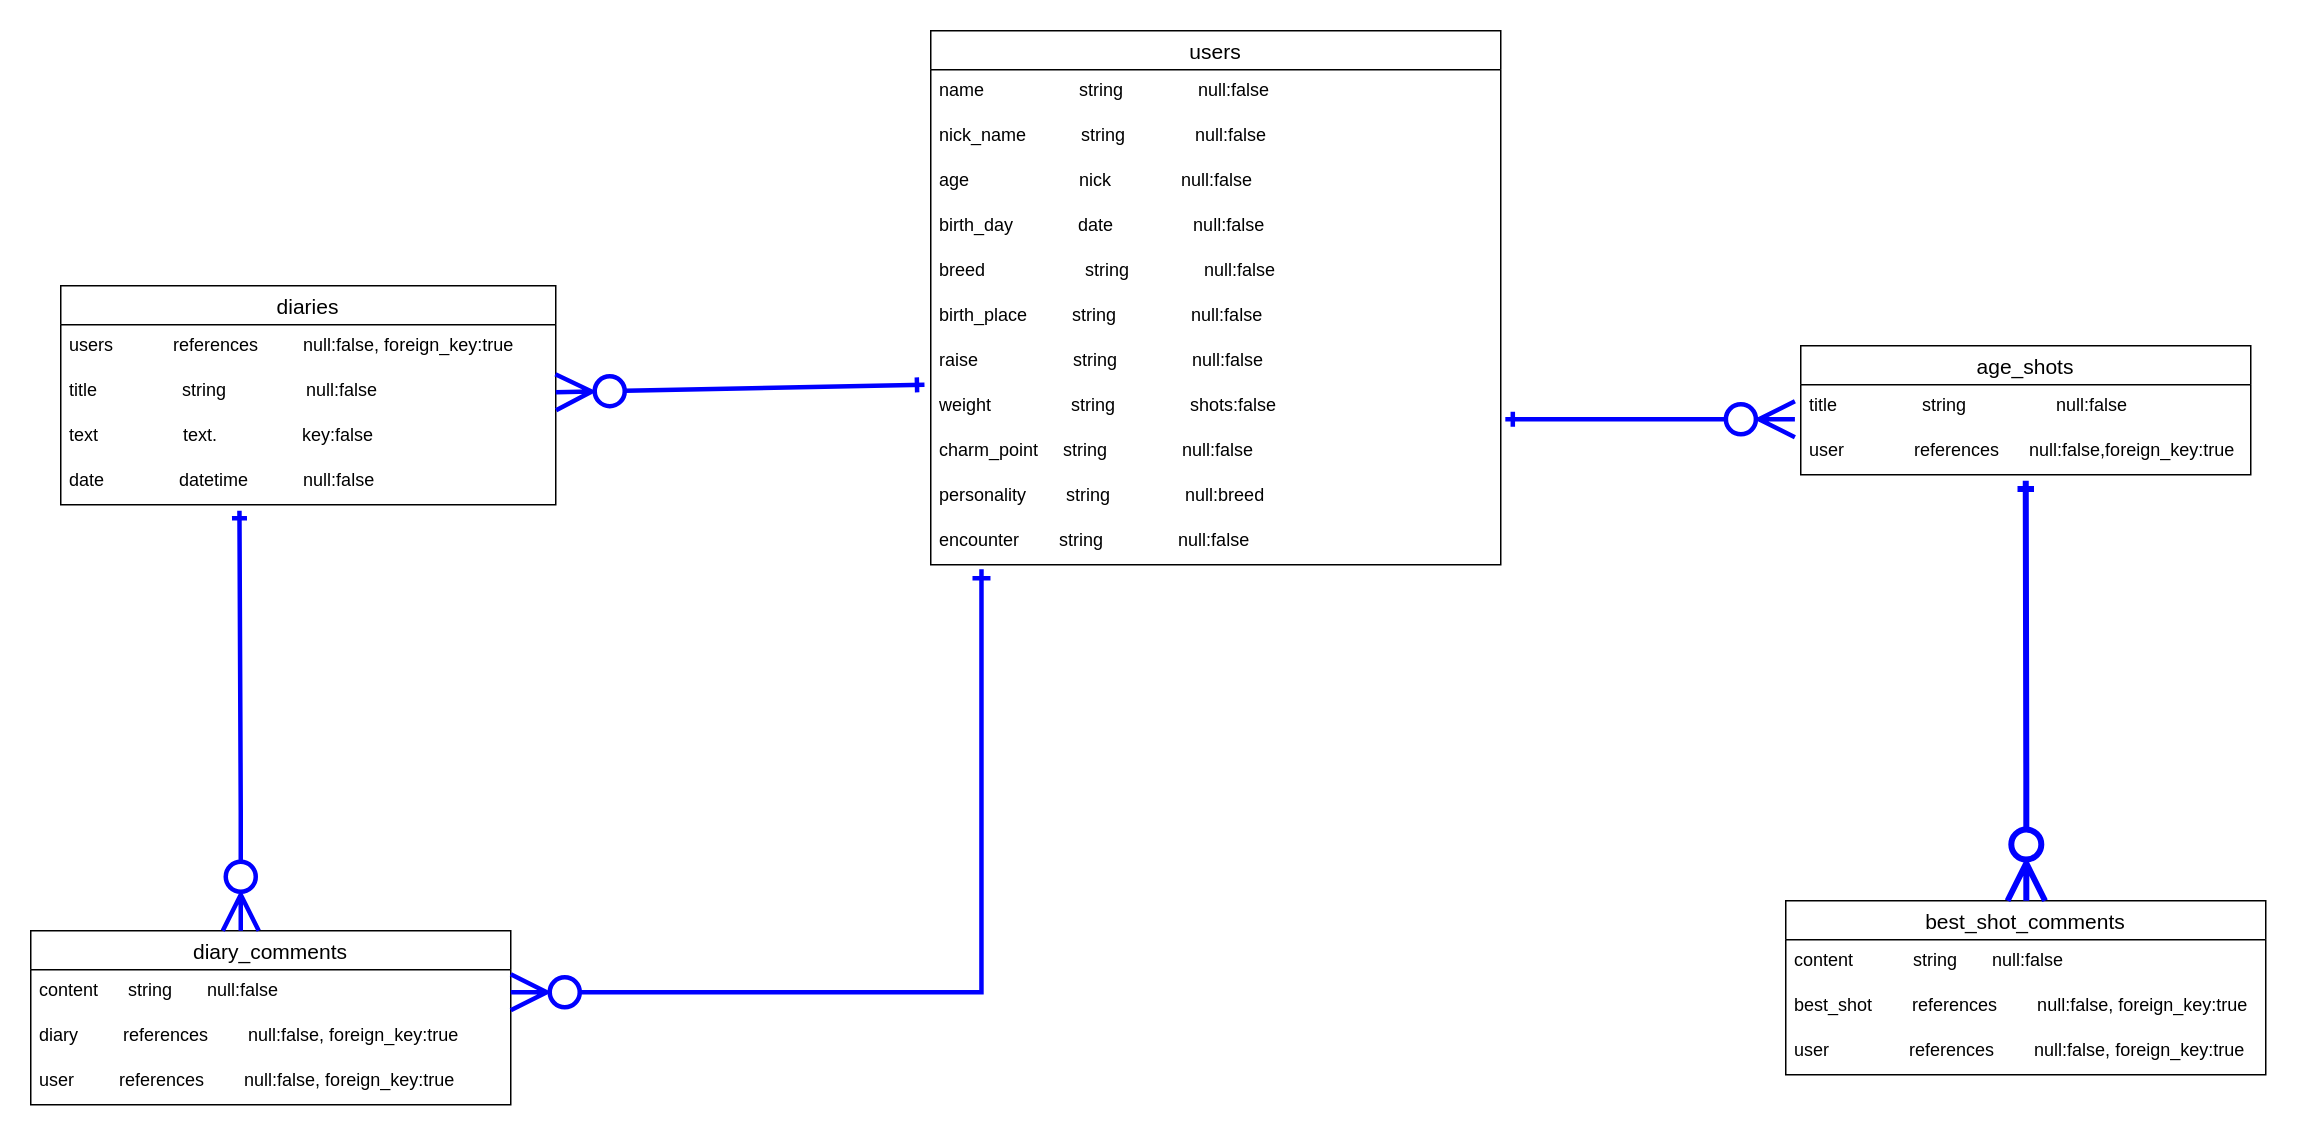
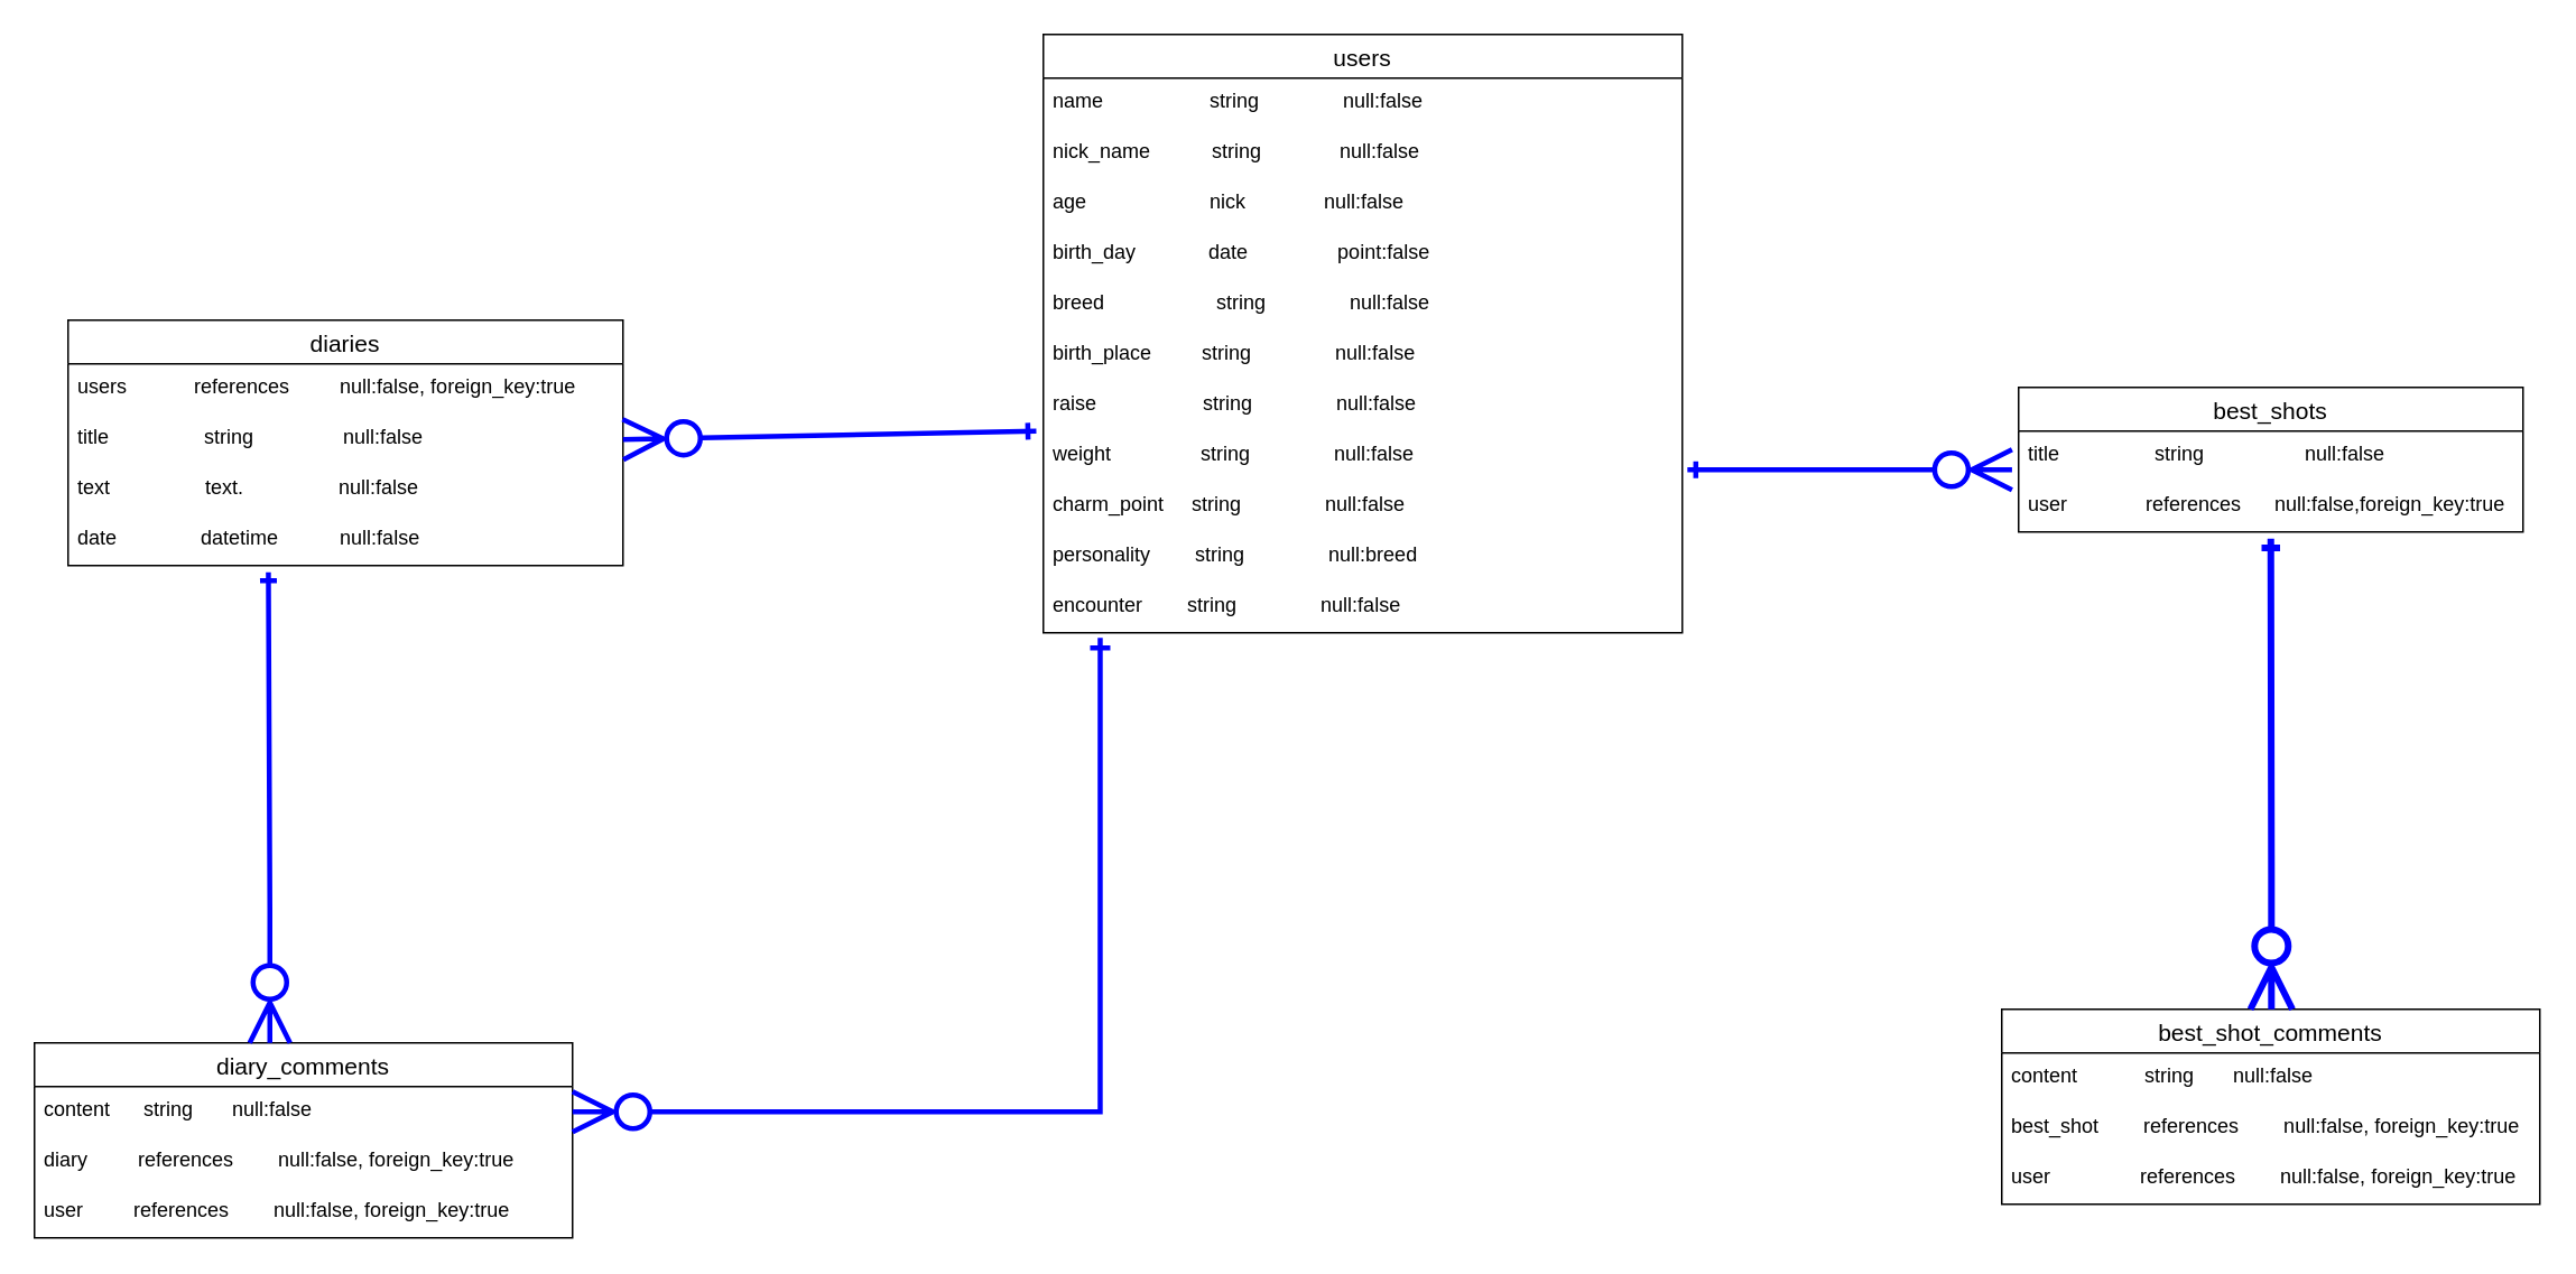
- <mxCell id="6" value="birth_day             date                null:false" style="text;strokeColor=none;fillColor=none;spacingLeft=4;spacingRight=4;overflow=hidden;rotatable=0;points=[[0,0.5],[1,0.5]];portConstraint=eastwest;fontSize=12;" parent="2" vertex="1"><mxGeometry y="116" width="380" height="30" as="geometry" /></mxCell>
+ <mxCell id="6" value="birth_day             date                point:false" style="text;strokeColor=none;fillColor=none;spacingLeft=4;spacingRight=4;overflow=hidden;rotatable=0;points=[[0,0.5],[1,0.5]];portConstraint=eastwest;fontSize=12;" parent="2" vertex="1"><mxGeometry y="116" width="380" height="30" as="geometry" /></mxCell>
- <mxCell id="19" value="age_shots" style="swimlane;fontStyle=0;childLayout=stackLayout;horizontal=1;startSize=26;horizontalStack=0;resizeParent=1;resizeParentMax=0;resizeLast=0;collapsible=1;marginBottom=0;align=center;fontSize=14;" parent="1" vertex="1"><mxGeometry x="1200" y="230" width="300" height="86" as="geometry" /></mxCell>
+ <mxCell id="19" value="best_shots" style="swimlane;fontStyle=0;childLayout=stackLayout;horizontal=1;startSize=26;horizontalStack=0;resizeParent=1;resizeParentMax=0;resizeLast=0;collapsible=1;marginBottom=0;align=center;fontSize=14;" parent="1" vertex="1"><mxGeometry x="1200" y="230" width="300" height="86" as="geometry" /></mxCell>
- <mxCell id="10" value="weight                string               shots:false" style="text;strokeColor=none;fillColor=none;spacingLeft=4;spacingRight=4;overflow=hidden;rotatable=0;points=[[0,0.5],[1,0.5]];portConstraint=eastwest;fontSize=12;" parent="2" vertex="1"><mxGeometry y="236" width="380" height="30" as="geometry" /></mxCell>
+ <mxCell id="10" value="weight                string               null:false" style="text;strokeColor=none;fillColor=none;spacingLeft=4;spacingRight=4;overflow=hidden;rotatable=0;points=[[0,0.5],[1,0.5]];portConstraint=eastwest;fontSize=12;" parent="2" vertex="1"><mxGeometry y="236" width="380" height="30" as="geometry" /></mxCell>
- <mxCell id="17" value="text                 text.                 key:false" style="text;strokeColor=none;fillColor=none;spacingLeft=4;spacingRight=4;overflow=hidden;rotatable=0;points=[[0,0.5],[1,0.5]];portConstraint=eastwest;fontSize=12;" parent="14" vertex="1"><mxGeometry y="86" width="330" height="30" as="geometry" /></mxCell>
+ <mxCell id="17" value="text                 text.                 null:false" style="text;strokeColor=none;fillColor=none;spacingLeft=4;spacingRight=4;overflow=hidden;rotatable=0;points=[[0,0.5],[1,0.5]];portConstraint=eastwest;fontSize=12;" parent="14" vertex="1"><mxGeometry y="86" width="330" height="30" as="geometry" /></mxCell>
